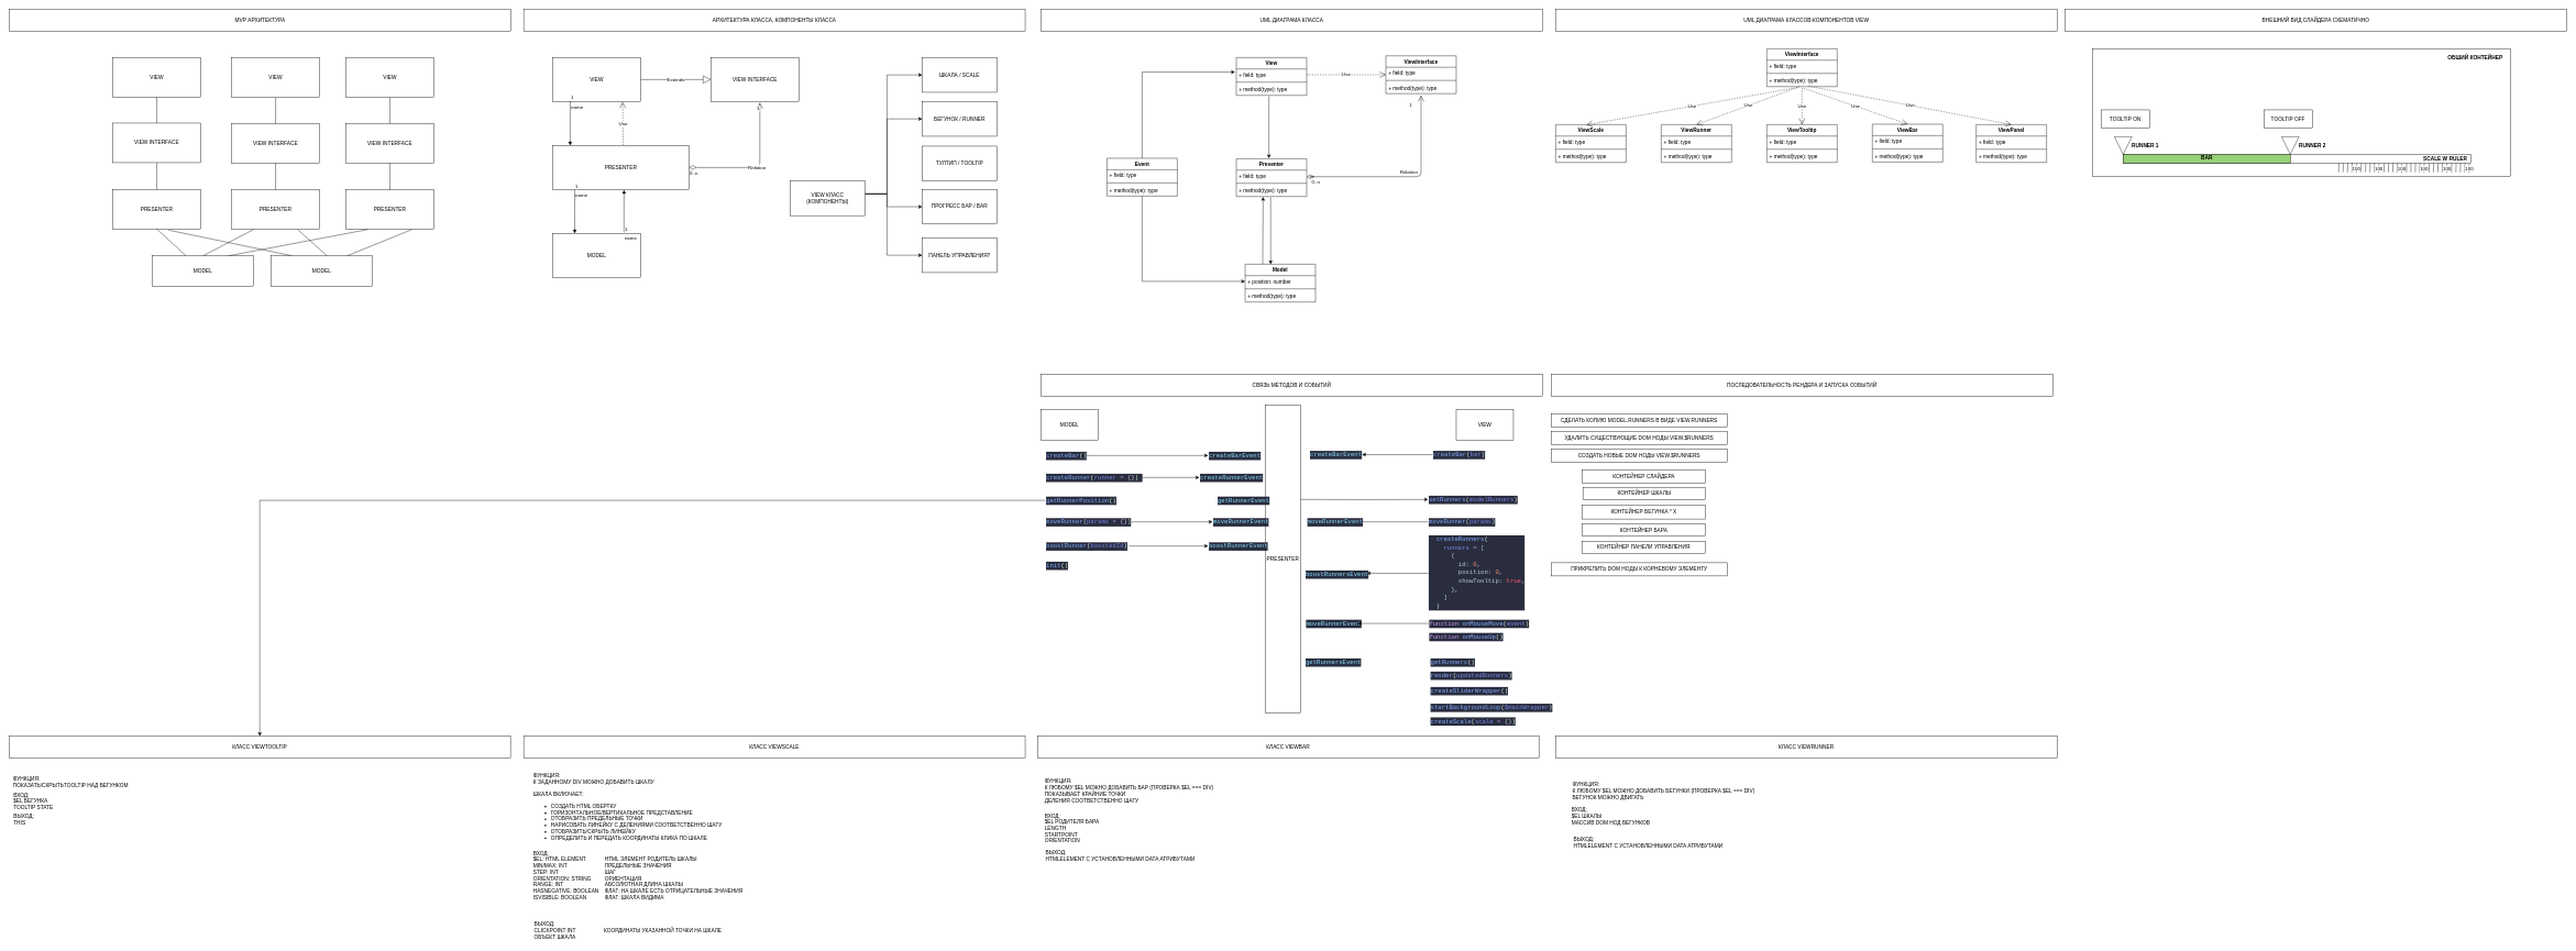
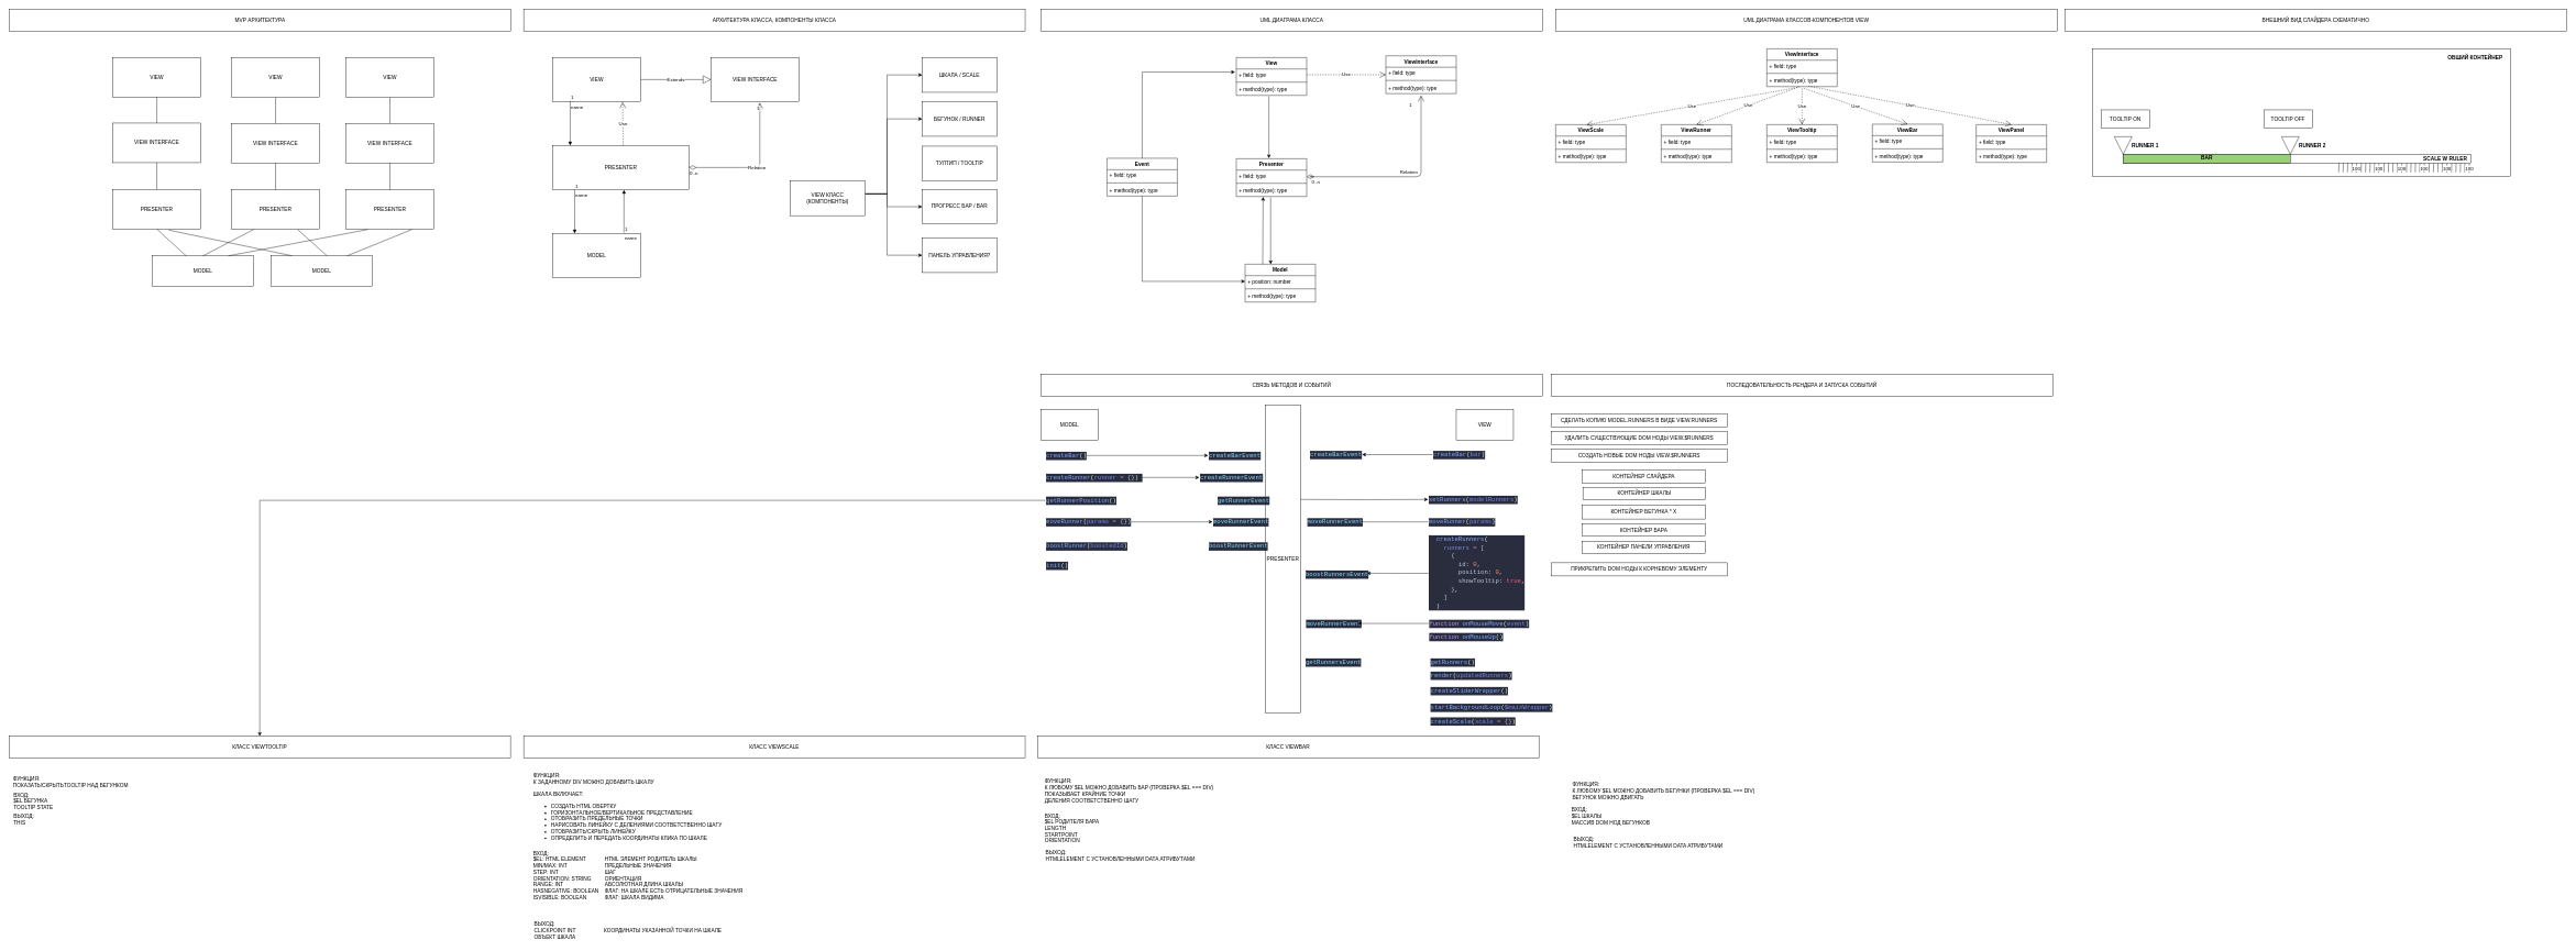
- <mxCell id="164" value="" style="edgeStyle=orthogonalEdgeStyle;rounded=0;orthogonalLoop=1;jettySize=auto;html=1;" parent="1" source="165" target="194" edge="1"><mxGeometry relative="1" as="geometry" /></mxCell>
- <mxCell id="221" value="КЛАСС VIEWRUNNER" style="rounded=0;whiteSpace=wrap;html=1;" parent="1" vertex="1"><mxGeometry x="3536" y="1673" width="1140" height="50" as="geometry" /></mxCell>
